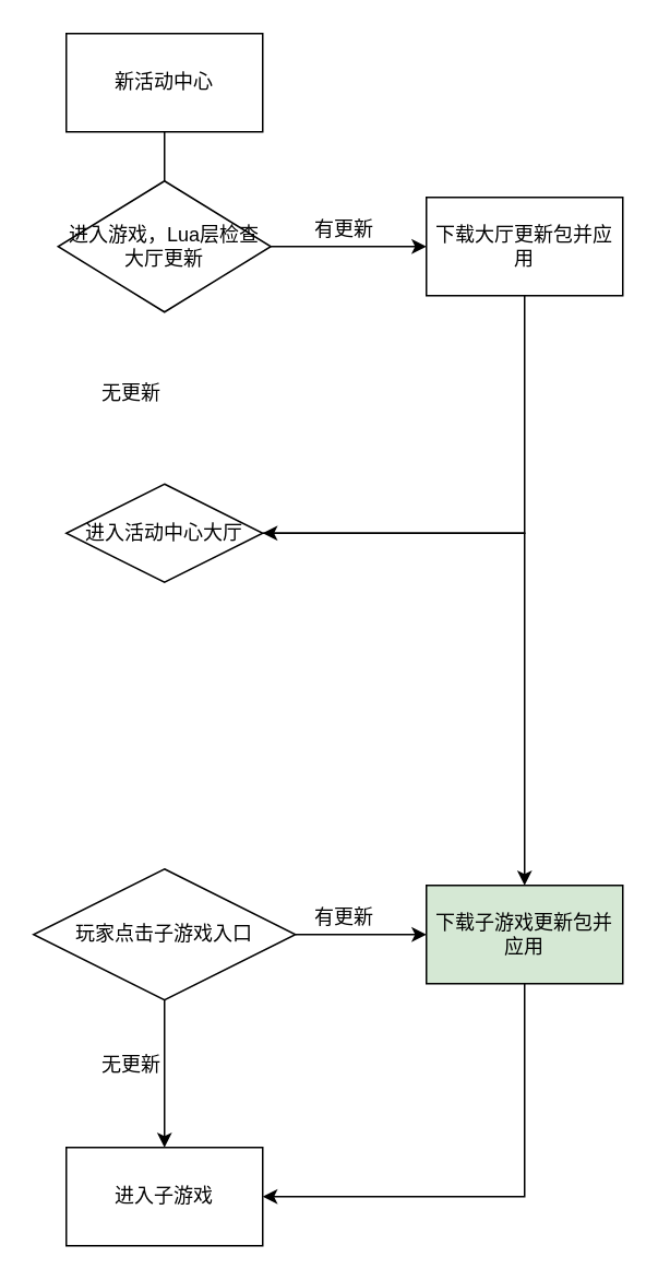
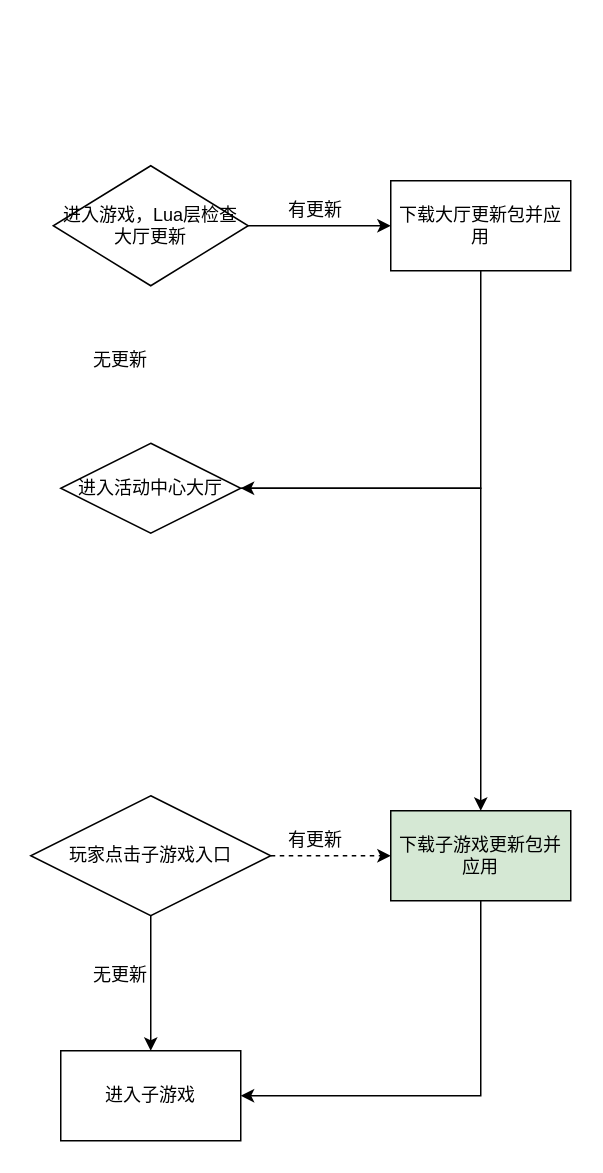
- <mxCell id="2" value="新活动中心" style="rounded=0;whiteSpace=wrap;html=1;" vertex="1" parent="1"><mxGeometry x="40" y="20" width="120" height="60" as="geometry" /></mxCell>
- <mxCell id="10" value="" style="edgeStyle=orthogonalEdgeStyle;rounded=0;orthogonalLoop=1;jettySize=auto;html=1;endArrow=none;" edge="1" parent="1" source="2" target="9"><mxGeometry relative="1" as="geometry"><mxPoint x="100" y="80" as="sourcePoint" /><mxPoint x="100" y="160" as="targetPoint" /></mxGeometry></mxCell>
- <mxCell id="5" style="edgeStyle=orthogonalEdgeStyle;rounded=0;orthogonalLoop=1;jettySize=auto;html=1;entryX=0;entryY=0.5;entryDx=0;entryDy=0;" edge="1" parent="1" source="7" target="16"><mxGeometry relative="1" as="geometry"><Array as="points" /></mxGeometry></mxCell>
+ <mxCell id="5" style="edgeStyle=orthogonalEdgeStyle;rounded=0;orthogonalLoop=1;jettySize=auto;html=1;entryX=0;entryY=0.5;entryDx=0;entryDy=0;dashed=1;" edge="1" parent="1" source="7" target="16"><mxGeometry relative="1" as="geometry"><Array as="points" /></mxGeometry></mxCell>
